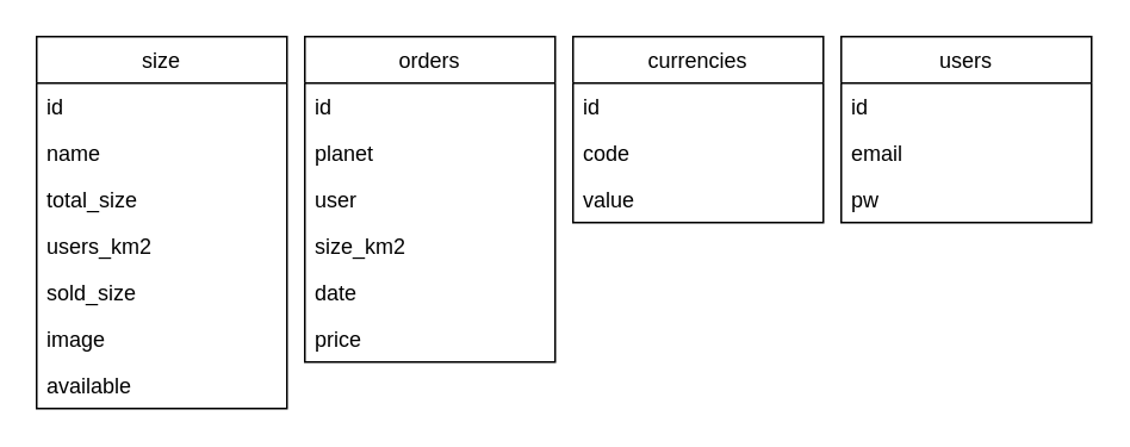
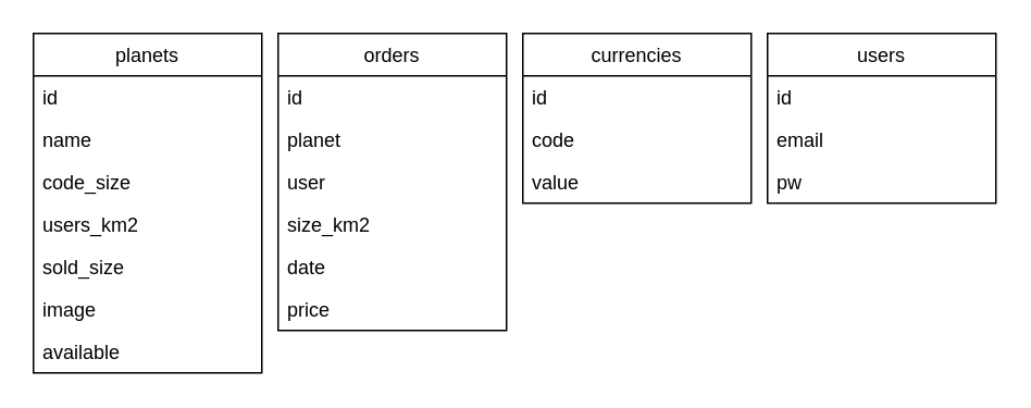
- <mxCell id="2" value="size" style="swimlane;fontStyle=0;childLayout=stackLayout;horizontal=1;startSize=26;fillColor=none;horizontalStack=0;resizeParent=1;resizeParentMax=0;resizeLast=0;collapsible=1;marginBottom=0;" parent="1" vertex="1"><mxGeometry x="20" y="20" width="140" height="208" as="geometry" /></mxCell>
+ <mxCell id="2" value="planets" style="swimlane;fontStyle=0;childLayout=stackLayout;horizontal=1;startSize=26;fillColor=none;horizontalStack=0;resizeParent=1;resizeParentMax=0;resizeLast=0;collapsible=1;marginBottom=0;" parent="1" vertex="1"><mxGeometry x="20" y="20" width="140" height="208" as="geometry" /></mxCell>
- <mxCell id="5" value="total_size" style="text;strokeColor=none;fillColor=none;align=left;verticalAlign=top;spacingLeft=4;spacingRight=4;overflow=hidden;rotatable=0;points=[[0,0.5],[1,0.5]];portConstraint=eastwest;" parent="2" vertex="1"><mxGeometry y="78" width="140" height="26" as="geometry" /></mxCell>
+ <mxCell id="5" value="code_size" style="text;strokeColor=none;fillColor=none;align=left;verticalAlign=top;spacingLeft=4;spacingRight=4;overflow=hidden;rotatable=0;points=[[0,0.5],[1,0.5]];portConstraint=eastwest;" parent="2" vertex="1"><mxGeometry y="78" width="140" height="26" as="geometry" /></mxCell>
